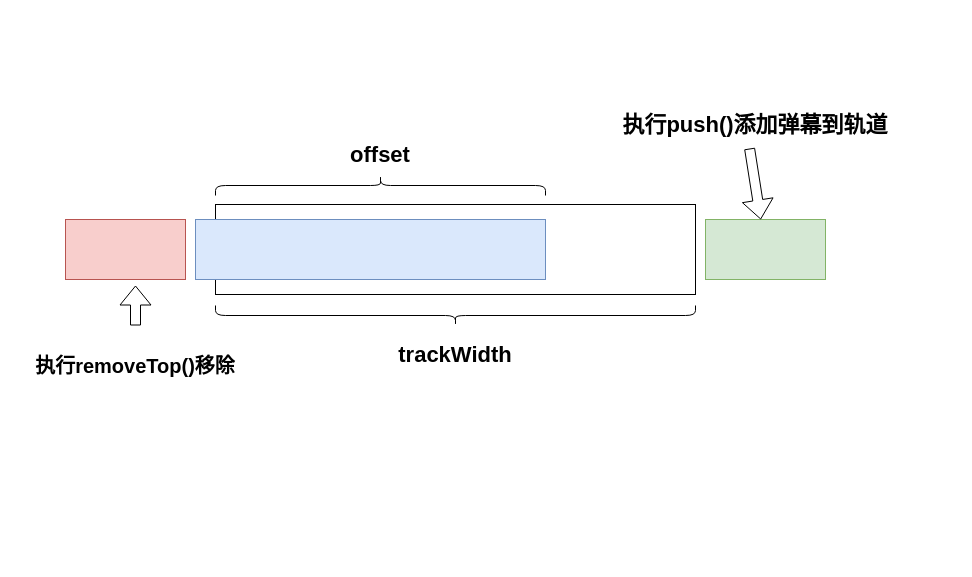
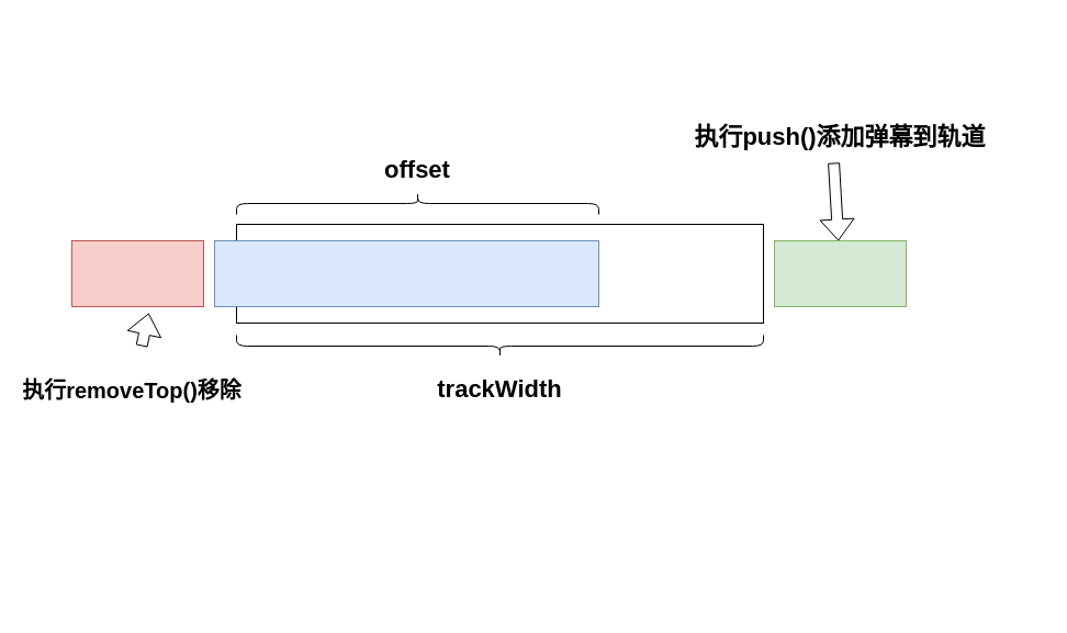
- <mxCell id="12" value="&lt;span style=&quot;font-size: 22px&quot;&gt;&lt;b&gt;执行push()添加弹幕到轨道&lt;/b&gt;&lt;/span&gt;" style="text;html=1;strokeColor=none;fillColor=none;align=center;verticalAlign=middle;whiteSpace=wrap;rounded=0;" vertex="1" parent="1"><mxGeometry x="570" y="105" width="370" height="40" as="geometry" /></mxCell>
+ <mxCell id="12" value="&lt;span style=&quot;font-size: 22px&quot;&gt;&lt;b&gt;执行push()添加弹幕到轨道&lt;/b&gt;&lt;/span&gt;" style="text;html=1;strokeColor=none;fillColor=none;align=center;verticalAlign=middle;whiteSpace=wrap;rounded=0;" vertex="1" parent="1"><mxGeometry x="580" y="105" width="370" height="40" as="geometry" /></mxCell>
- <mxCell id="5" value="&lt;b&gt;&lt;font style=&quot;font-size: 20px&quot;&gt;执行removeTop()移除&lt;/font&gt;&lt;/b&gt;" style="text;html=1;strokeColor=none;fillColor=none;align=center;verticalAlign=middle;whiteSpace=wrap;rounded=0;" vertex="1" parent="1"><mxGeometry x="20" y="325" width="230" height="80" as="geometry" /></mxCell>
+ <mxCell id="5" value="&lt;b&gt;&lt;font style=&quot;font-size: 20px&quot;&gt;执行removeTop()移除&lt;/font&gt;&lt;/b&gt;" style="text;html=1;strokeColor=none;fillColor=none;align=center;verticalAlign=middle;whiteSpace=wrap;rounded=0;" vertex="1" parent="1"><mxGeometry x="5" y="315" width="230" height="80" as="geometry" /></mxCell>
